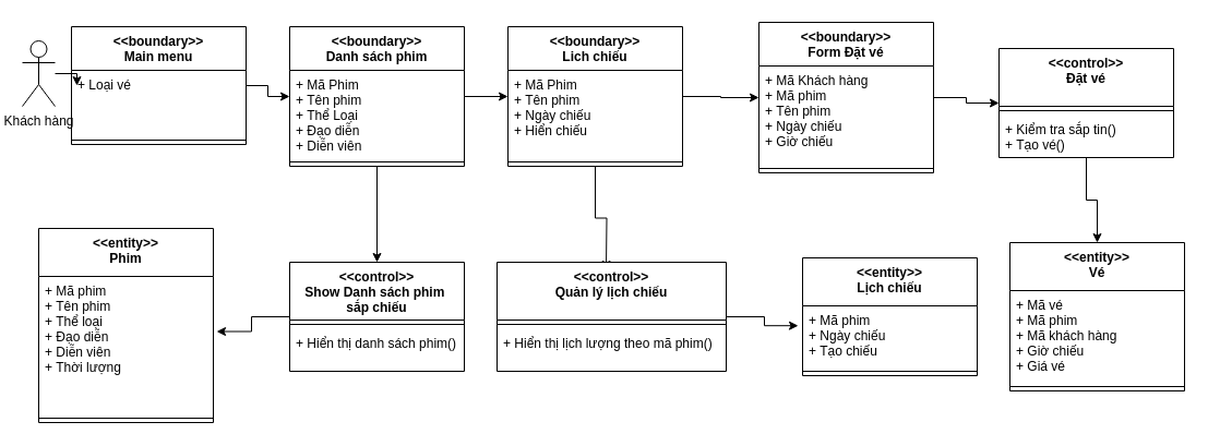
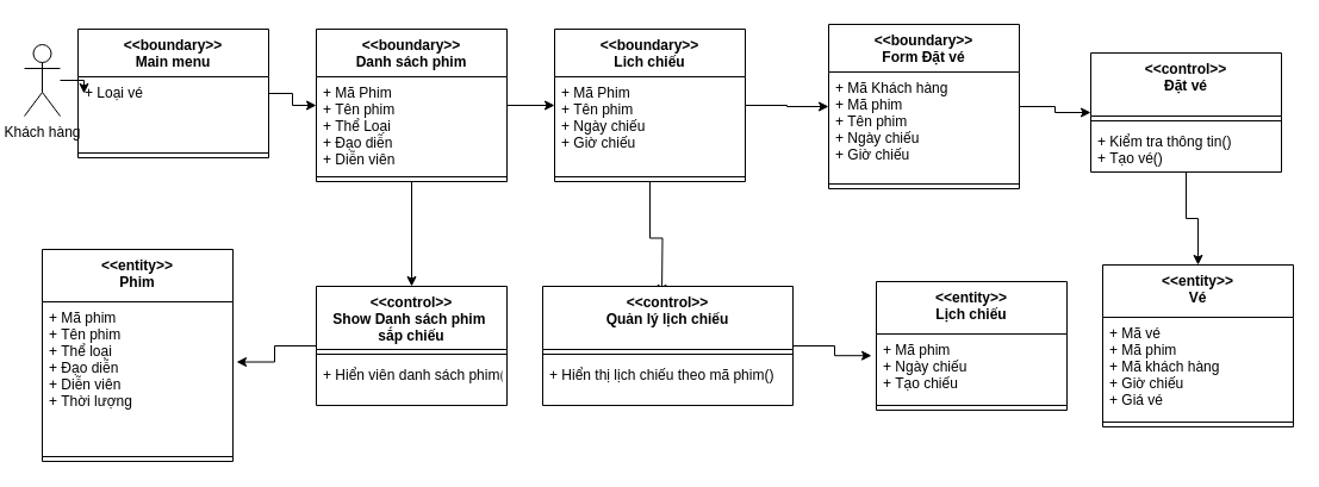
- <mxCell id="16" value="+ Mã Phim&#10;+ Tên phim&#10;+ Ngày chiếu&#10;+ Hiển chiếu&#10;" style="text;strokeColor=none;fillColor=none;align=left;verticalAlign=top;spacingLeft=4;spacingRight=4;overflow=hidden;rotatable=0;points=[[0,0.5],[1,0.5]];portConstraint=eastwest;" vertex="1" parent="15"><mxGeometry y="40" width="160" height="80" as="geometry" /></mxCell>
+ <mxCell id="16" value="+ Mã Phim&#10;+ Tên phim&#10;+ Ngày chiếu&#10;+ Giờ chiếu&#10;" style="text;strokeColor=none;fillColor=none;align=left;verticalAlign=top;spacingLeft=4;spacingRight=4;overflow=hidden;rotatable=0;points=[[0,0.5],[1,0.5]];portConstraint=eastwest;" vertex="1" parent="15"><mxGeometry y="40" width="160" height="80" as="geometry" /></mxCell>
- <mxCell id="25" value="+ Kiểm tra sắp tin()&#10;+ Tạo vé()&#10;" style="text;strokeColor=none;fillColor=none;align=left;verticalAlign=top;spacingLeft=4;spacingRight=4;overflow=hidden;rotatable=0;points=[[0,0.5],[1,0.5]];portConstraint=eastwest;" vertex="1" parent="23"><mxGeometry y="61" width="160" height="39" as="geometry" /></mxCell>
+ <mxCell id="25" value="+ Kiểm tra thông tin()&#10;+ Tạo vé()&#10;" style="text;strokeColor=none;fillColor=none;align=left;verticalAlign=top;spacingLeft=4;spacingRight=4;overflow=hidden;rotatable=0;points=[[0,0.5],[1,0.5]];portConstraint=eastwest;" vertex="1" parent="23"><mxGeometry y="61" width="160" height="39" as="geometry" /></mxCell>
- <mxCell id="32" value="+ Hiển thị danh sách phim()" style="text;strokeColor=none;fillColor=none;align=left;verticalAlign=top;spacingLeft=4;spacingRight=4;overflow=hidden;rotatable=0;points=[[0,0.5],[1,0.5]];portConstraint=eastwest;" vertex="1" parent="30"><mxGeometry y="61" width="160" height="39" as="geometry" /></mxCell>
+ <mxCell id="32" value="+ Hiển viên danh sách phim()" style="text;strokeColor=none;fillColor=none;align=left;verticalAlign=top;spacingLeft=4;spacingRight=4;overflow=hidden;rotatable=0;points=[[0,0.5],[1,0.5]];portConstraint=eastwest;" vertex="1" parent="30"><mxGeometry y="61" width="160" height="39" as="geometry" /></mxCell>
- <mxCell id="39" value="+ Hiển thị lịch lượng theo mã phim()&#10;" style="text;strokeColor=none;fillColor=none;align=left;verticalAlign=top;spacingLeft=4;spacingRight=4;overflow=hidden;rotatable=0;points=[[0,0.5],[1,0.5]];portConstraint=eastwest;" vertex="1" parent="37"><mxGeometry y="61" width="210" height="39" as="geometry" /></mxCell>
+ <mxCell id="39" value="+ Hiển thị lịch chiếu theo mã phim()&#10;" style="text;strokeColor=none;fillColor=none;align=left;verticalAlign=top;spacingLeft=4;spacingRight=4;overflow=hidden;rotatable=0;points=[[0,0.5],[1,0.5]];portConstraint=eastwest;" vertex="1" parent="37"><mxGeometry y="61" width="210" height="39" as="geometry" /></mxCell>
